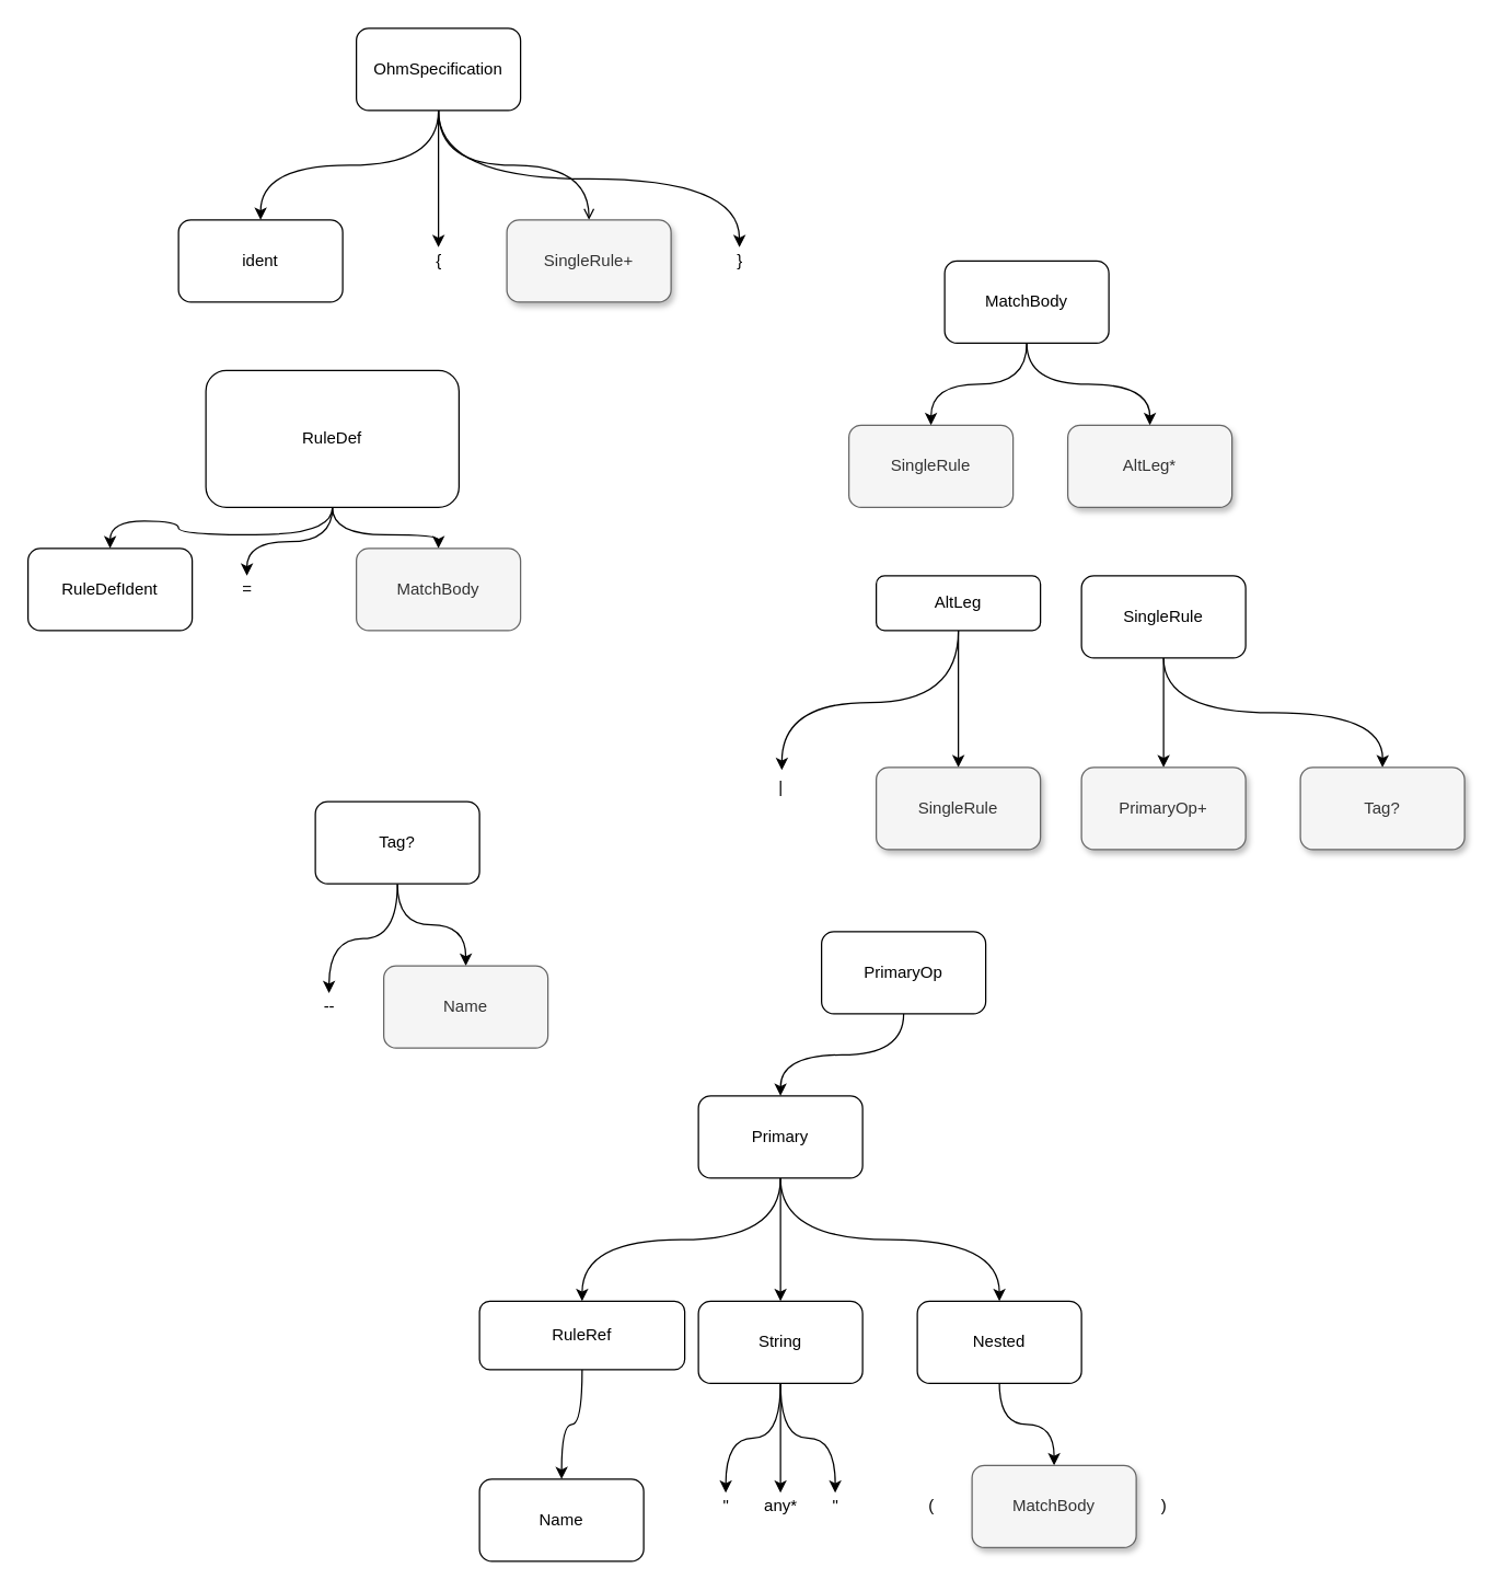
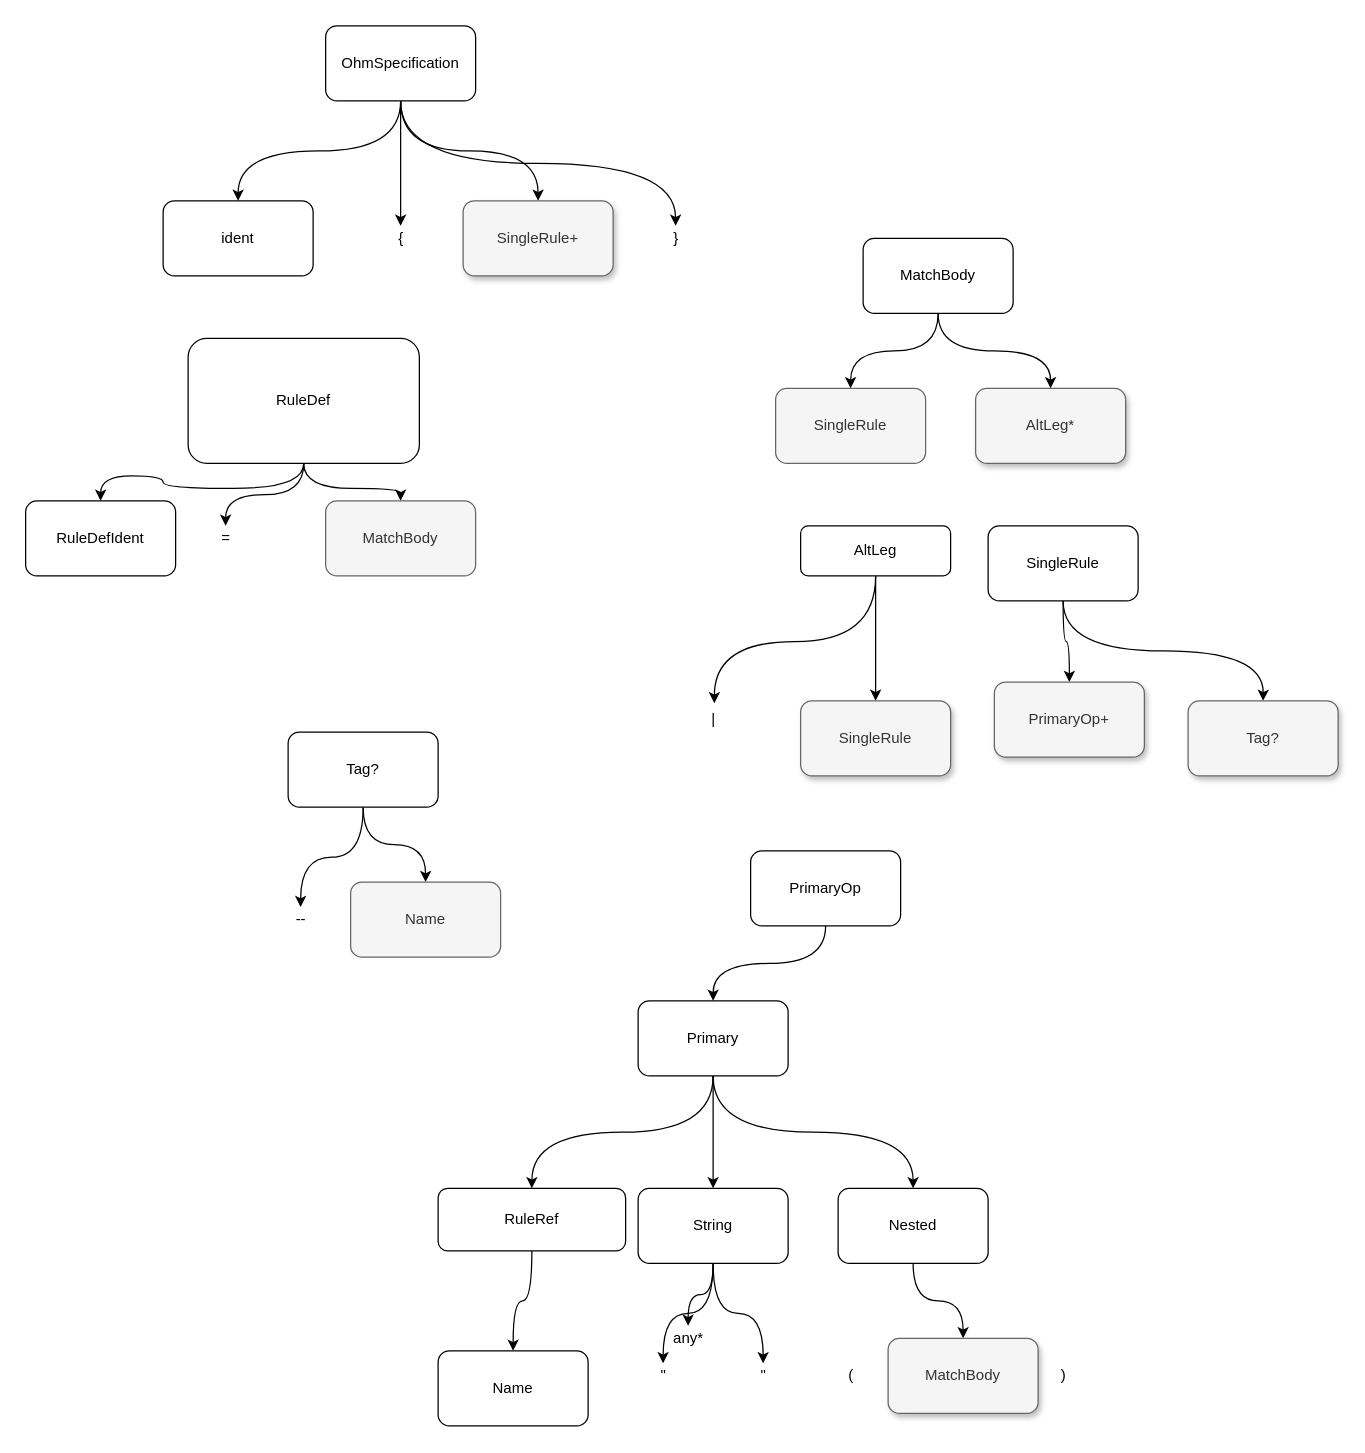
- <mxCell id="48" style="edgeStyle=orthogonalEdgeStyle;curved=1;orthogonalLoop=1;jettySize=auto;html=1;exitX=0.5;exitY=1;exitDx=0;exitDy=0;endArrow=open;" edge="1" parent="1" source="50" target="53"><mxGeometry relative="1" as="geometry" /></mxCell>
+ <mxCell id="48" style="edgeStyle=orthogonalEdgeStyle;curved=1;orthogonalLoop=1;jettySize=auto;html=1;exitX=0.5;exitY=1;exitDx=0;exitDy=0;" edge="1" parent="1" source="50" target="53"><mxGeometry relative="1" as="geometry" /></mxCell>
- <mxCell id="43" value="PrimaryOp+" style="rounded=1;whiteSpace=wrap;html=1;shadow=1;fillColor=#f5f5f5;strokeColor=#666666;fontColor=#333333;" vertex="1" parent="1"><mxGeometry x="790" y="560" width="120" height="60" as="geometry" /></mxCell>
+ <mxCell id="43" value="PrimaryOp+" style="rounded=1;whiteSpace=wrap;html=1;shadow=1;fillColor=#f5f5f5;strokeColor=#666666;fontColor=#333333;" vertex="1" parent="1"><mxGeometry x="795" y="545" width="120" height="60" as="geometry" /></mxCell>
- <mxCell id="32" value="any*" style="text;html=1;align=center;verticalAlign=middle;resizable=0;points=[];autosize=1;strokeColor=none;" vertex="1" parent="1"><mxGeometry x="550" y="1090" width="40" height="20" as="geometry" /></mxCell>
+ <mxCell id="32" value="any*" style="text;html=1;align=center;verticalAlign=middle;resizable=0;points=[];autosize=1;strokeColor=none;" vertex="1" parent="1"><mxGeometry x="530" y="1060" width="40" height="20" as="geometry" /></mxCell>
